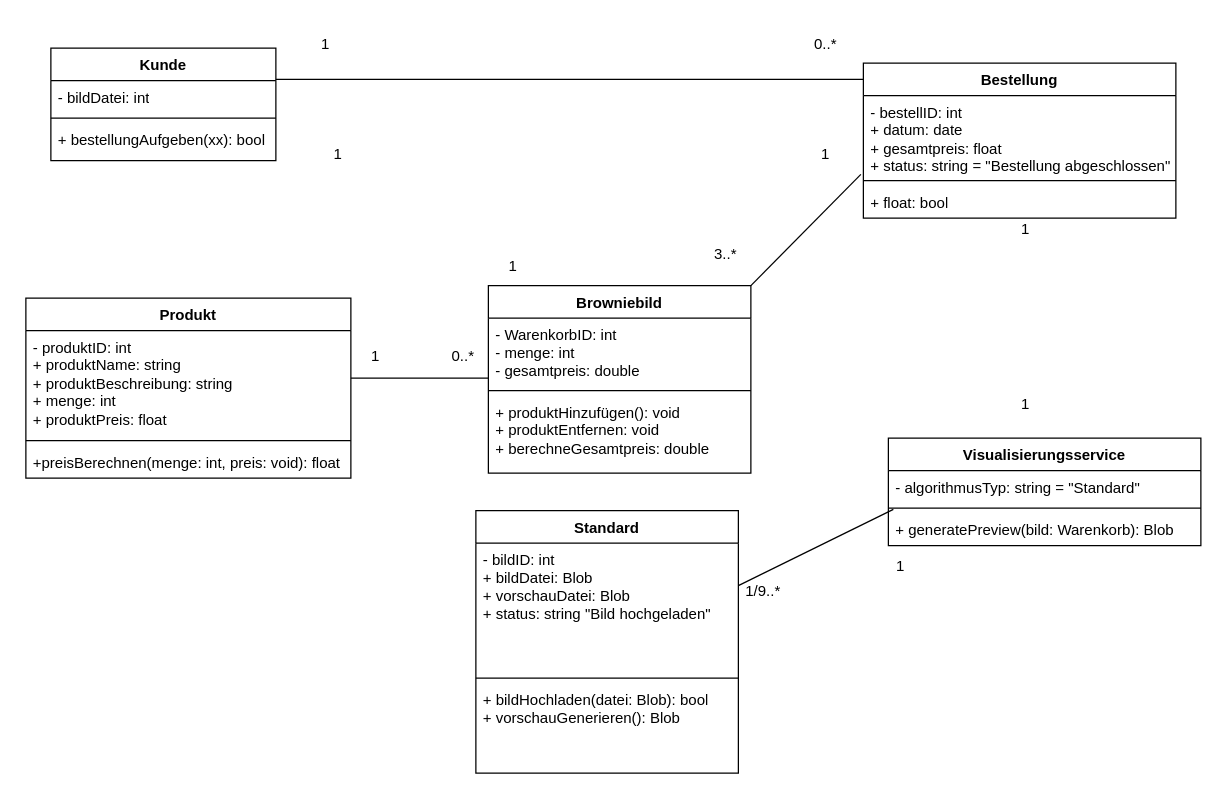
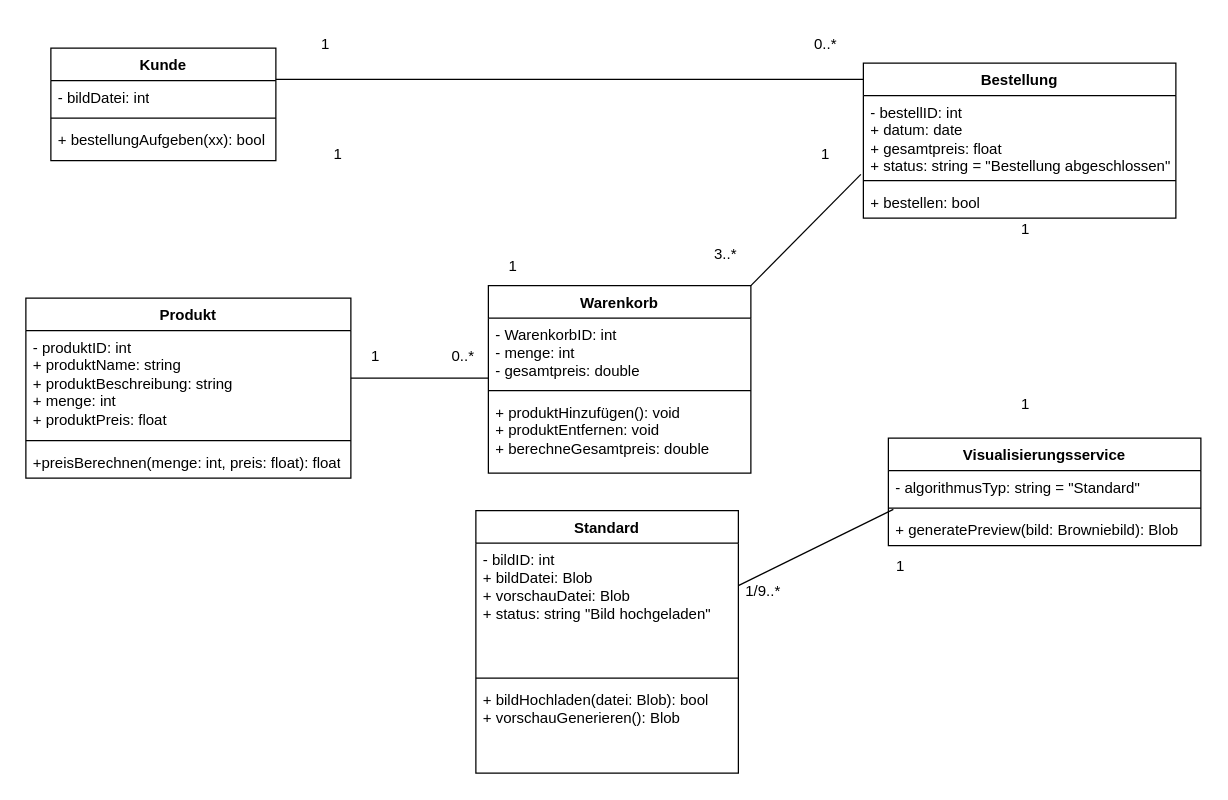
- <mxCell id="13" value="+ float: bool" style="text;strokeColor=none;fillColor=none;align=left;verticalAlign=top;spacingLeft=4;spacingRight=4;overflow=hidden;rotatable=0;points=[[0,0.5],[1,0.5]];portConstraint=eastwest;whiteSpace=wrap;html=1;" vertex="1" parent="10"><mxGeometry y="98" width="250" height="26" as="geometry" /></mxCell>
+ <mxCell id="13" value="+ bestellen: bool" style="text;strokeColor=none;fillColor=none;align=left;verticalAlign=top;spacingLeft=4;spacingRight=4;overflow=hidden;rotatable=0;points=[[0,0.5],[1,0.5]];portConstraint=eastwest;whiteSpace=wrap;html=1;" vertex="1" parent="10"><mxGeometry y="98" width="250" height="26" as="geometry" /></mxCell>
- <mxCell id="14" value="Browniebild" style="swimlane;fontStyle=1;align=center;verticalAlign=top;childLayout=stackLayout;horizontal=1;startSize=26;horizontalStack=0;resizeParent=1;resizeParentMax=0;resizeLast=0;collapsible=1;marginBottom=0;whiteSpace=wrap;html=1;" vertex="1" parent="1"><mxGeometry x="390" y="228" width="210" height="150" as="geometry" /></mxCell>
+ <mxCell id="14" value="Warenkorb" style="swimlane;fontStyle=1;align=center;verticalAlign=top;childLayout=stackLayout;horizontal=1;startSize=26;horizontalStack=0;resizeParent=1;resizeParentMax=0;resizeLast=0;collapsible=1;marginBottom=0;whiteSpace=wrap;html=1;" vertex="1" parent="1"><mxGeometry x="390" y="228" width="210" height="150" as="geometry" /></mxCell>
- <mxCell id="9" value="+preisBerechnen(menge: int, preis: void): float" style="text;strokeColor=none;fillColor=none;align=left;verticalAlign=top;spacingLeft=4;spacingRight=4;overflow=hidden;rotatable=0;points=[[0,0.5],[1,0.5]];portConstraint=eastwest;whiteSpace=wrap;html=1;" vertex="1" parent="6"><mxGeometry y="118" width="260" height="26" as="geometry" /></mxCell>
+ <mxCell id="9" value="+preisBerechnen(menge: int, preis: float): float" style="text;strokeColor=none;fillColor=none;align=left;verticalAlign=top;spacingLeft=4;spacingRight=4;overflow=hidden;rotatable=0;points=[[0,0.5],[1,0.5]];portConstraint=eastwest;whiteSpace=wrap;html=1;" vertex="1" parent="6"><mxGeometry y="118" width="260" height="26" as="geometry" /></mxCell>
- <mxCell id="25" value="+ generatePreview(bild: Warenkorb): Blob" style="text;strokeColor=none;fillColor=none;align=left;verticalAlign=top;spacingLeft=4;spacingRight=4;overflow=hidden;rotatable=0;points=[[0,0.5],[1,0.5]];portConstraint=eastwest;whiteSpace=wrap;html=1;" vertex="1" parent="22"><mxGeometry y="60" width="250" height="26" as="geometry" /></mxCell>
+ <mxCell id="25" value="+ generatePreview(bild: Browniebild): Blob" style="text;strokeColor=none;fillColor=none;align=left;verticalAlign=top;spacingLeft=4;spacingRight=4;overflow=hidden;rotatable=0;points=[[0,0.5],[1,0.5]];portConstraint=eastwest;whiteSpace=wrap;html=1;" vertex="1" parent="22"><mxGeometry y="60" width="250" height="26" as="geometry" /></mxCell>
